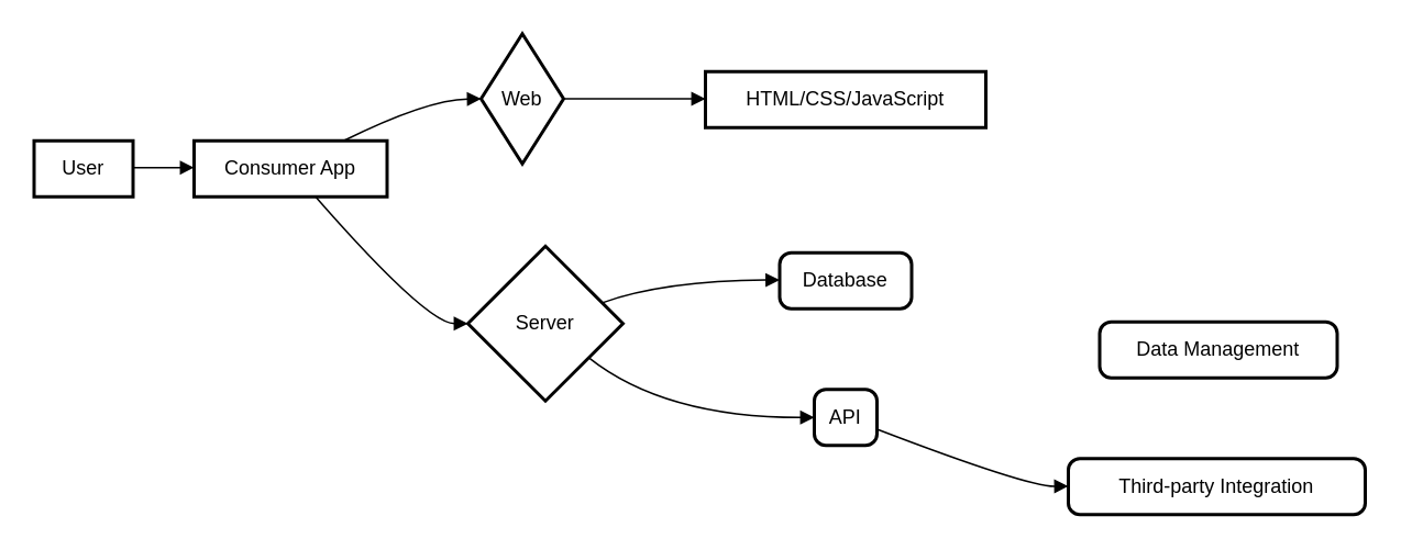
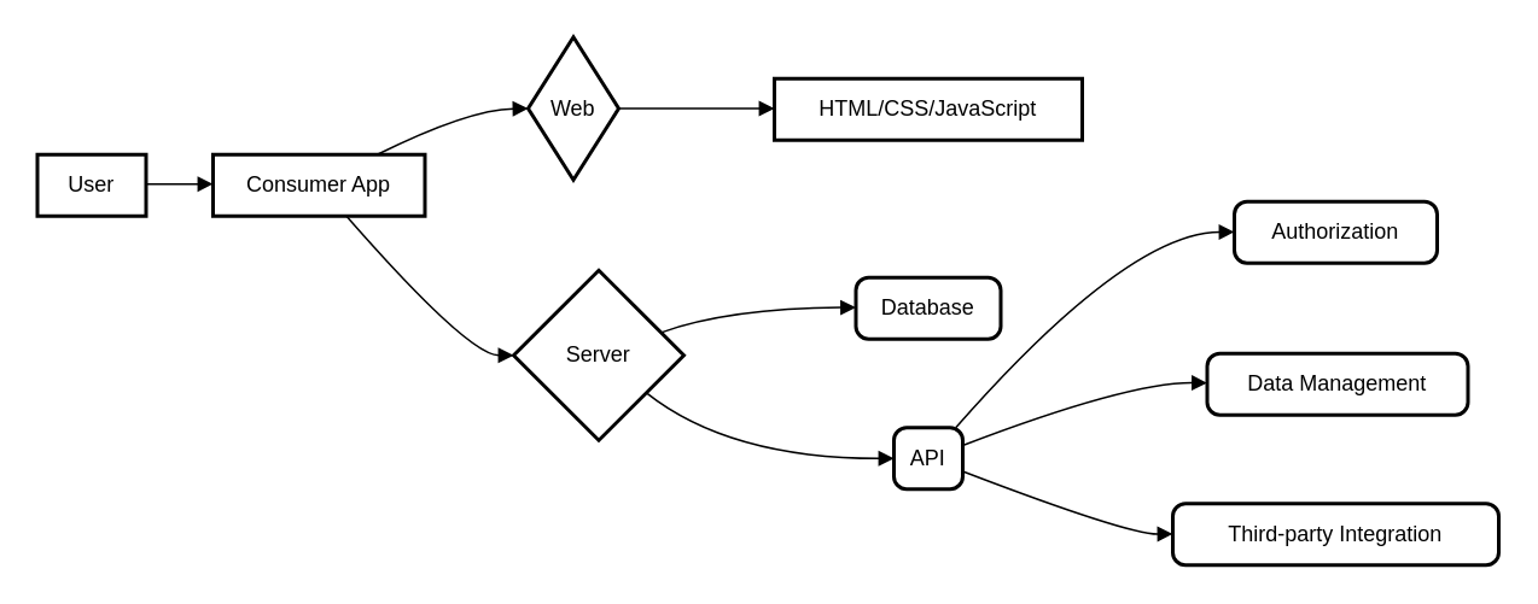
+ <mxCell id="9" value="Authorization" style="rounded=1;absoluteArcSize=1;arcSize=14;whiteSpace=wrap;strokeWidth=2;" vertex="1" parent="1"><mxGeometry x="681" y="111" width="112" height="34" as="geometry" /></mxCell>
+ <mxCell id="18" value="" style="curved=1;startArrow=none;endArrow=block;exitX=0.892;exitY=0.008;entryX=0.003;entryY=0.493;" edge="1" parent="1" source="8" target="9"><mxGeometry relative="1" as="geometry"><Array as="points"><mxPoint x="622" y="128" /></Array></mxGeometry></mxCell>
+ <mxCell id="19" value="" style="curved=1;startArrow=none;endArrow=block;exitX=1.003;exitY=0.289;entryX=-0.003;entryY=0.478;" edge="1" parent="1" source="8" target="10"><mxGeometry relative="1" as="geometry"><Array as="points"><mxPoint x="622" y="211" /></Array></mxGeometry></mxCell>
